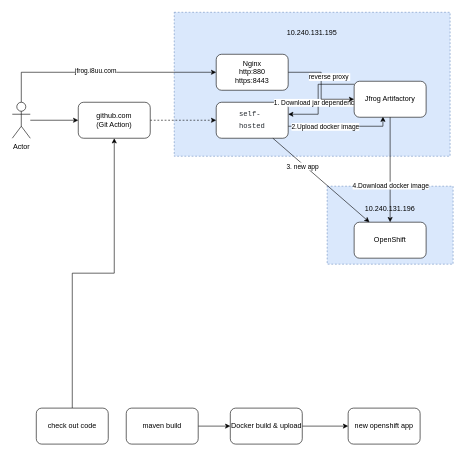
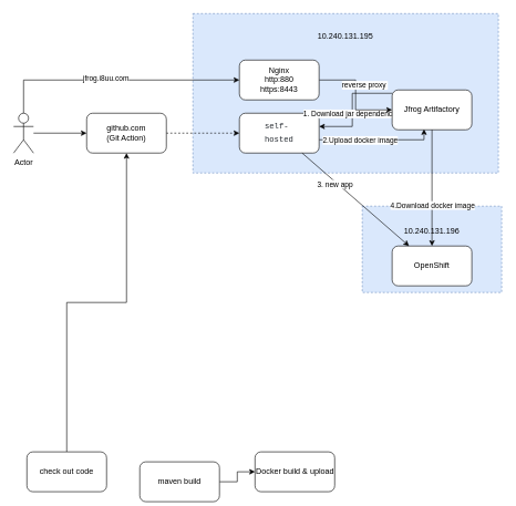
- <mxCell id="25" value="check out code" style="rounded=1;whiteSpace=wrap;html=1;" vertex="1" parent="1"><mxGeometry x="60" y="680" width="120" height="60" as="geometry" /></mxCell>
+ <mxCell id="25" value="check out code" style="rounded=1;whiteSpace=wrap;html=1;" vertex="1" parent="1"><mxGeometry x="40" y="680" width="120" height="60" as="geometry" /></mxCell>
- <mxCell id="27" value="maven build" style="rounded=1;whiteSpace=wrap;html=1;" vertex="1" parent="1"><mxGeometry x="210" y="680" width="120" height="60" as="geometry" /></mxCell>
+ <mxCell id="27" value="maven build" style="rounded=1;whiteSpace=wrap;html=1;" vertex="1" parent="1"><mxGeometry x="210" y="695" width="120" height="60" as="geometry" /></mxCell>
- <mxCell id="28" style="edgeStyle=orthogonalEdgeStyle;rounded=0;orthogonalLoop=1;jettySize=auto;html=1;entryX=0;entryY=0.5;entryDx=0;entryDy=0;" edge="1" parent="1" source="29" target="30"><mxGeometry relative="1" as="geometry" /></mxCell>
- <mxCell id="30" value="new openshift app" style="rounded=1;whiteSpace=wrap;html=1;" vertex="1" parent="1"><mxGeometry x="580" y="680" width="120" height="60" as="geometry" /></mxCell>
